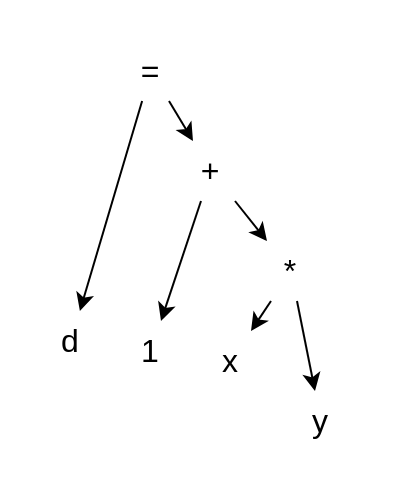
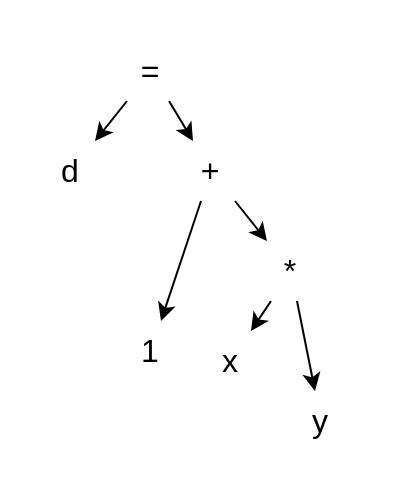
- <mxCell id="3" value="d" style="text;html=1;strokeColor=none;fillColor=none;align=center;verticalAlign=middle;whiteSpace=wrap;rounded=0;fontSize=16;" vertex="1" parent="1"><mxGeometry x="20" y="155" width="30" height="30" as="geometry" /></mxCell>
+ <mxCell id="3" value="d" style="text;html=1;strokeColor=none;fillColor=none;align=center;verticalAlign=middle;whiteSpace=wrap;rounded=0;fontSize=16;" vertex="1" parent="1"><mxGeometry x="20" y="70" width="30" height="30" as="geometry" /></mxCell>
